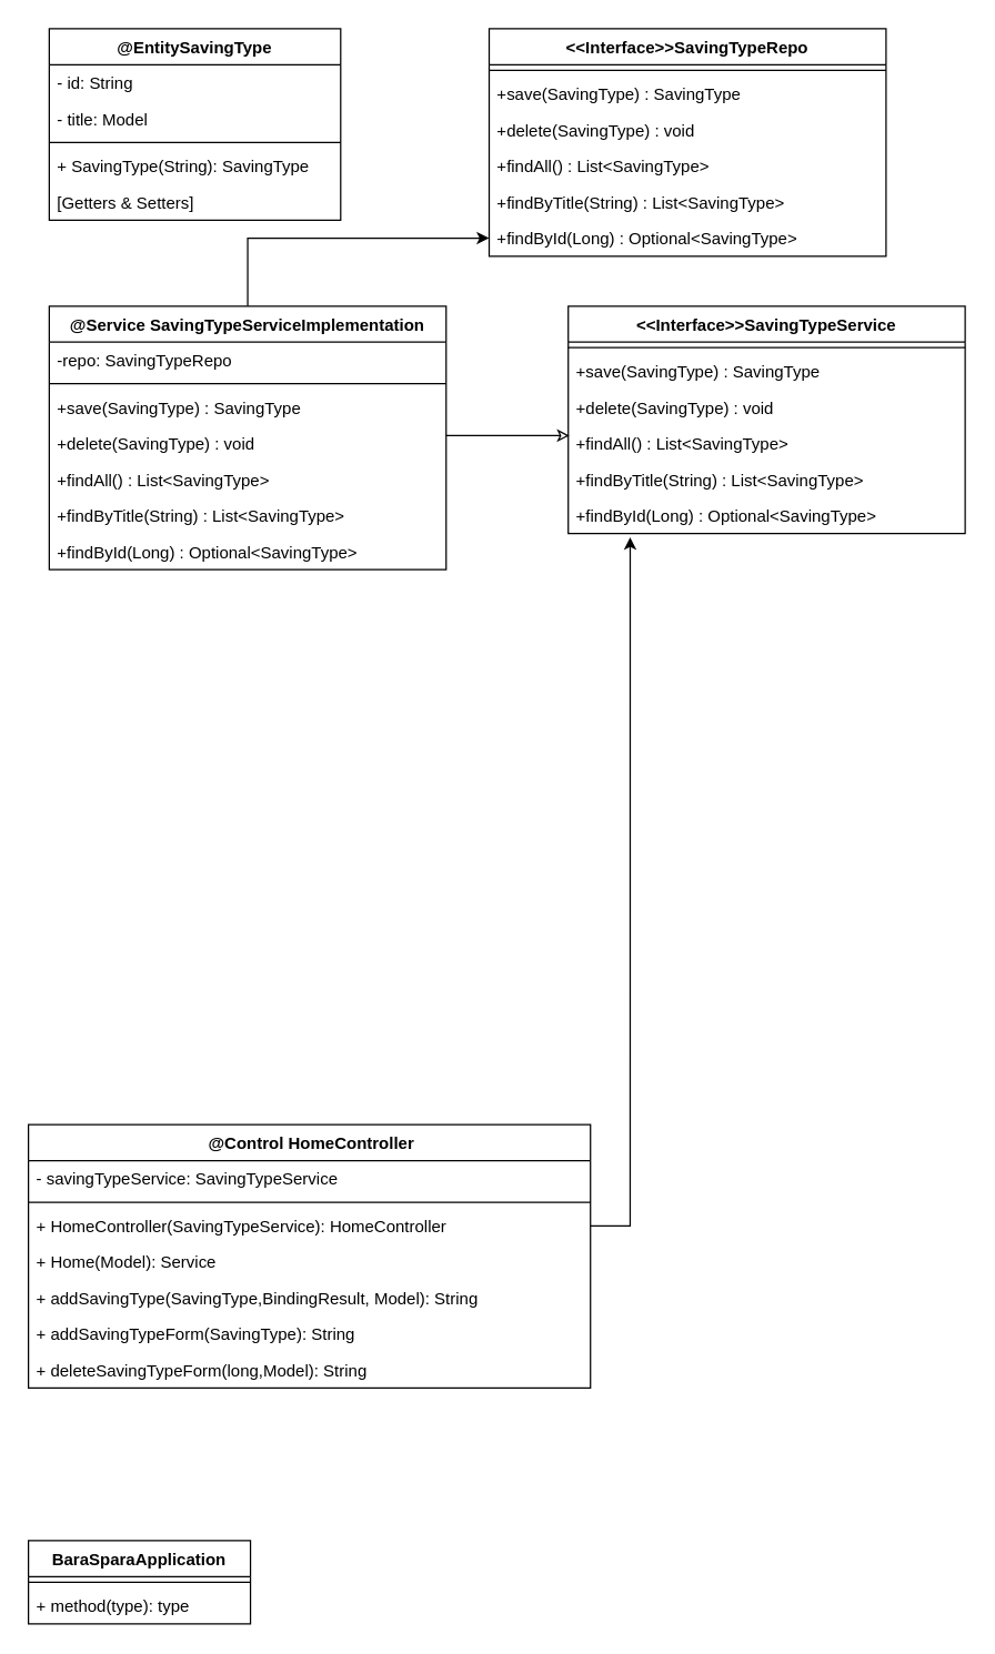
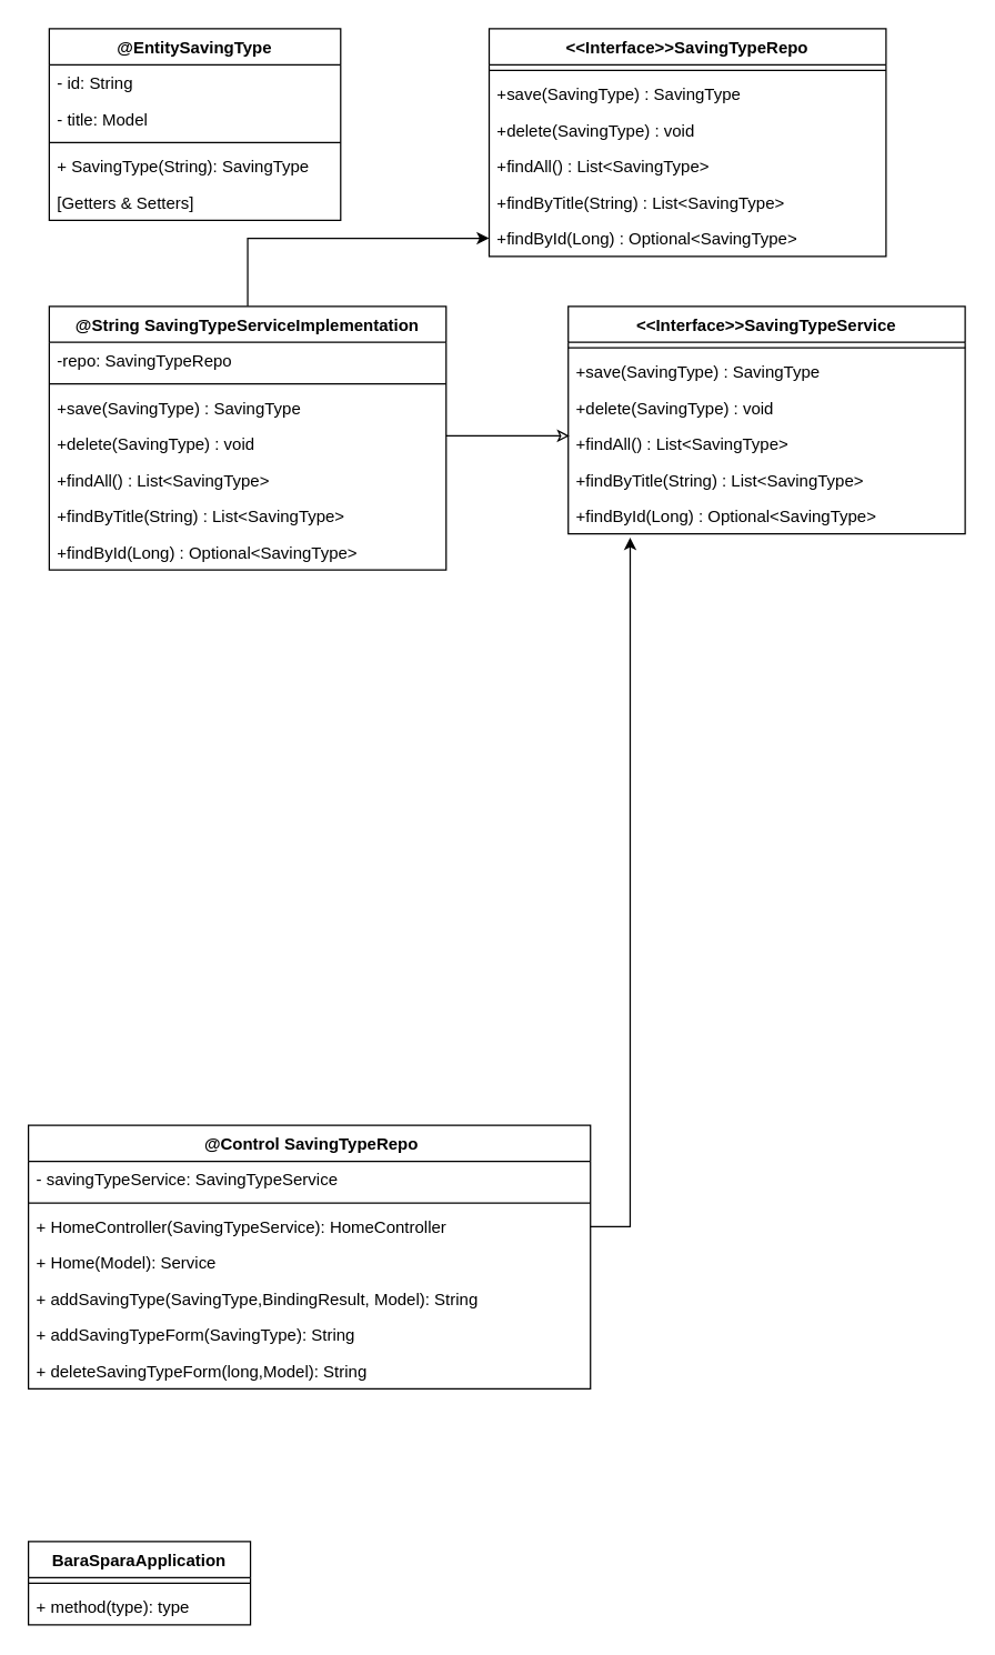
- <mxCell id="20" value="@Service SavingTypeServiceImplementation" style="swimlane;fontStyle=1;align=center;verticalAlign=top;childLayout=stackLayout;horizontal=1;startSize=26;horizontalStack=0;resizeParent=1;resizeParentMax=0;resizeLast=0;collapsible=1;marginBottom=0;" vertex="1" parent="1"><mxGeometry x="35" y="220" width="286" height="190" as="geometry"><mxRectangle x="357" y="610" width="290" height="26" as="alternateBounds" /></mxGeometry></mxCell>
+ <mxCell id="20" value="@String SavingTypeServiceImplementation" style="swimlane;fontStyle=1;align=center;verticalAlign=top;childLayout=stackLayout;horizontal=1;startSize=26;horizontalStack=0;resizeParent=1;resizeParentMax=0;resizeLast=0;collapsible=1;marginBottom=0;" vertex="1" parent="1"><mxGeometry x="35" y="220" width="286" height="190" as="geometry"><mxRectangle x="357" y="610" width="290" height="26" as="alternateBounds" /></mxGeometry></mxCell>
- <mxCell id="3" value=" @Control HomeController" style="swimlane;fontStyle=1;align=center;verticalAlign=top;childLayout=stackLayout;horizontal=1;startSize=26;horizontalStack=0;resizeParent=1;resizeParentMax=0;resizeLast=0;collapsible=1;marginBottom=0;" parent="1" vertex="1"><mxGeometry x="20" y="810" width="405" height="190" as="geometry" /></mxCell>
+ <mxCell id="3" value=" @Control SavingTypeRepo" style="swimlane;fontStyle=1;align=center;verticalAlign=top;childLayout=stackLayout;horizontal=1;startSize=26;horizontalStack=0;resizeParent=1;resizeParentMax=0;resizeLast=0;collapsible=1;marginBottom=0;" parent="1" vertex="1"><mxGeometry x="20" y="810" width="405" height="190" as="geometry" /></mxCell>
